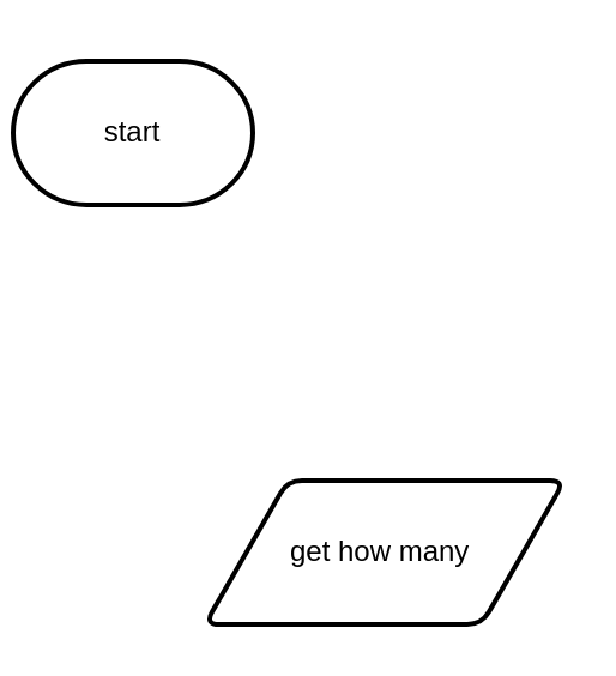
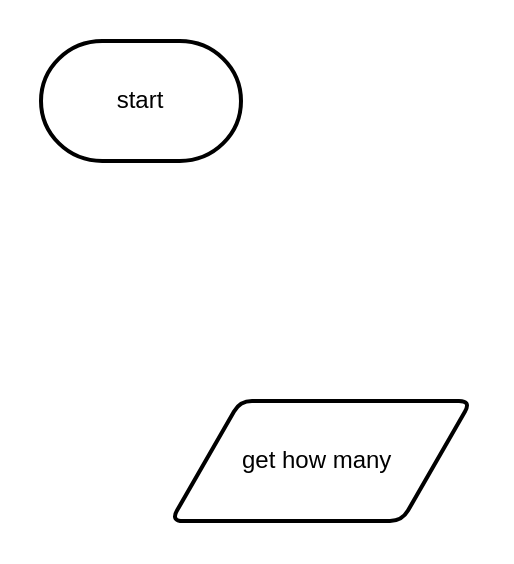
- <mxCell id="2" value="start" style="strokeWidth=2;html=1;shape=mxgraph.flowchart.terminator;whiteSpace=wrap;" vertex="1" parent="1"><mxGeometry x="5" y="25" width="100" height="60" as="geometry" /></mxCell>
+ <mxCell id="2" value="start" style="strokeWidth=2;html=1;shape=mxgraph.flowchart.terminator;whiteSpace=wrap;" vertex="1" parent="1"><mxGeometry x="20" y="20" width="100" height="60" as="geometry" /></mxCell>
